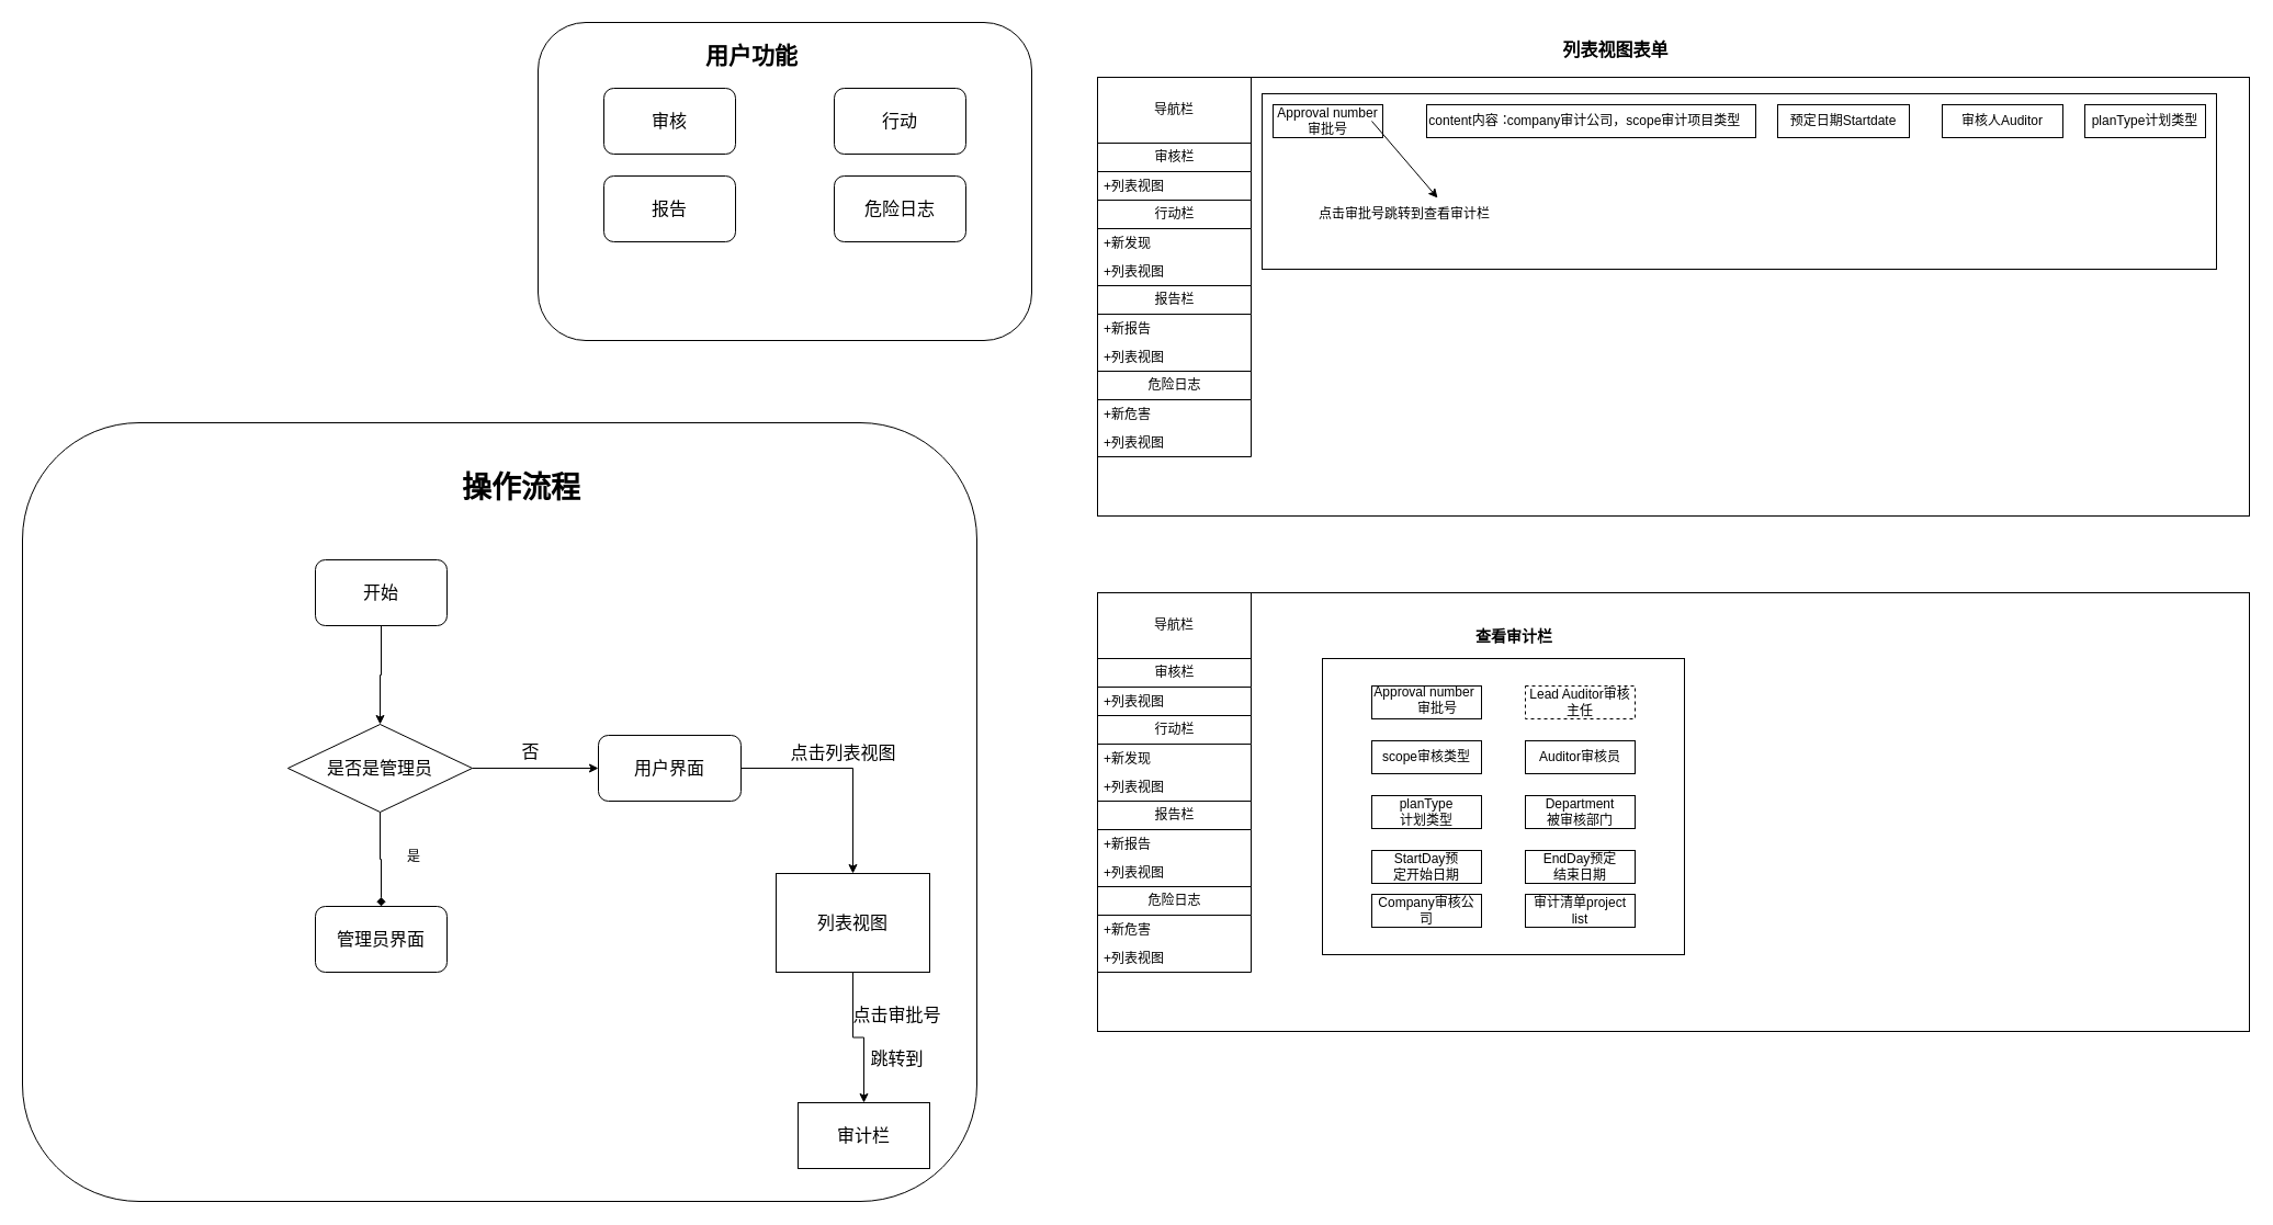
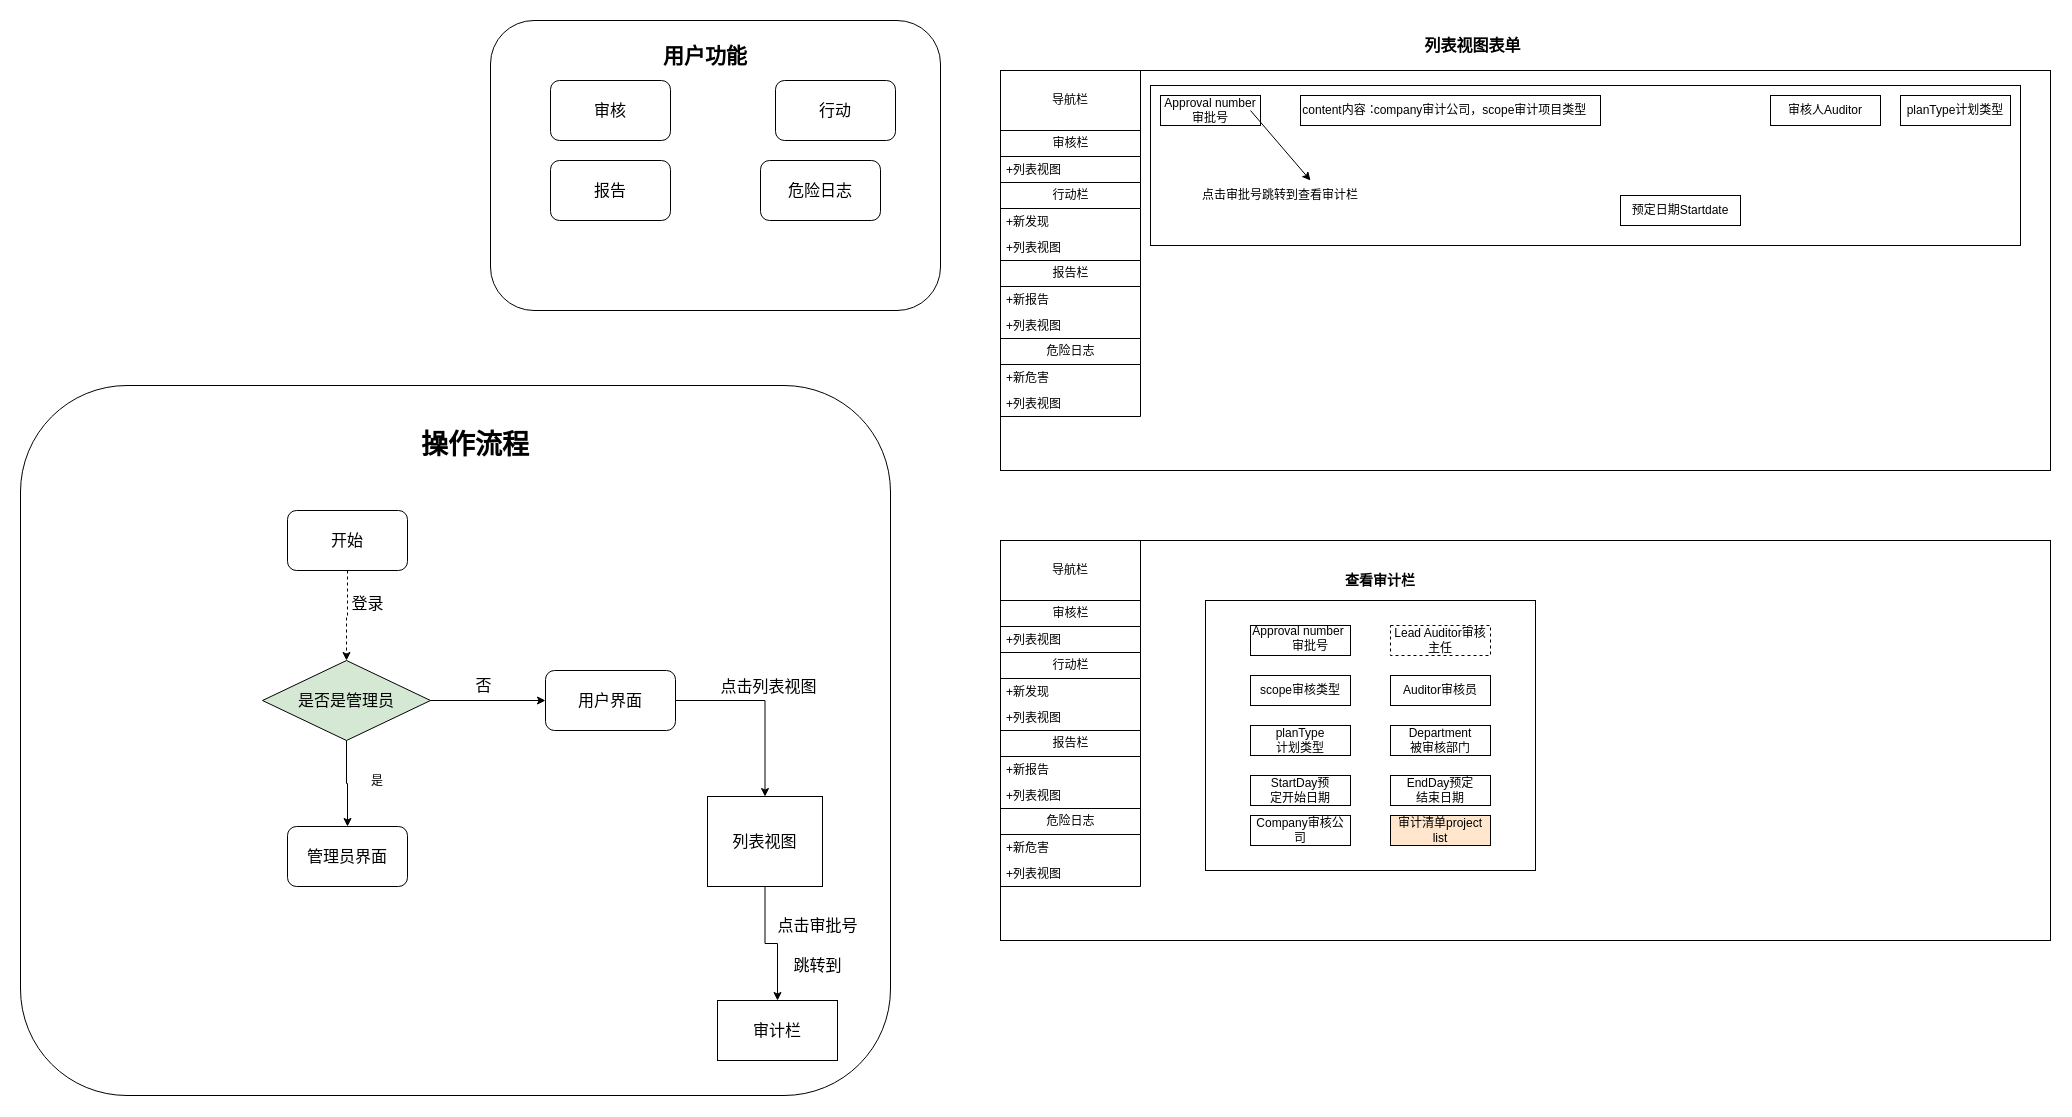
- <mxCell id="3" value="&lt;b&gt;&lt;font style=&quot;font-size: 21px;&quot;&gt;用户功能&lt;/font&gt;&lt;/b&gt;" style="text;html=1;align=center;verticalAlign=middle;whiteSpace=wrap;rounded=0;fontSize=16;" vertex="1" parent="1"><mxGeometry x="630" y="35" width="110" height="30" as="geometry" /></mxCell>
+ <mxCell id="3" value="&lt;b&gt;&lt;font style=&quot;font-size: 21px;&quot;&gt;用户功能&lt;/font&gt;&lt;/b&gt;" style="text;html=1;align=center;verticalAlign=middle;whiteSpace=wrap;rounded=0;fontSize=16;" vertex="1" parent="1"><mxGeometry x="650" y="40" width="110" height="30" as="geometry" /></mxCell>
- <mxCell id="5" value="行动" style="rounded=1;whiteSpace=wrap;html=1;fontSize=16;" vertex="1" parent="1"><mxGeometry x="760" y="80" width="120" height="60" as="geometry" /></mxCell>
+ <mxCell id="5" value="行动" style="rounded=1;whiteSpace=wrap;html=1;fontSize=16;" vertex="1" parent="1"><mxGeometry x="775" y="80" width="120" height="60" as="geometry" /></mxCell>
- <mxCell id="28" value="预定日期Startdate" style="rounded=0;whiteSpace=wrap;html=1;" vertex="1" parent="1"><mxGeometry x="1620" y="95" width="120" height="30" as="geometry" /></mxCell>
+ <mxCell id="28" value="预定日期Startdate" style="rounded=0;whiteSpace=wrap;html=1;" vertex="1" parent="1"><mxGeometry x="1620" y="195" width="120" height="30" as="geometry" /></mxCell>
+ <mxCell id="70" value="登录" style="text;html=1;align=center;verticalAlign=middle;resizable=0;points=[];autosize=1;strokeColor=none;fillColor=none;fontSize=16;" vertex="1" parent="1"><mxGeometry x="337" y="588" width="60" height="30" as="geometry" /></mxCell>
- <mxCell id="65" style="edgeStyle=orthogonalEdgeStyle;rounded=0;orthogonalLoop=1;jettySize=auto;html=1;exitX=0.5;exitY=1;exitDx=0;exitDy=0;entryX=0.5;entryY=0;entryDx=0;entryDy=0;fontSize=16;" edge="1" parent="1" source="66" target="69"><mxGeometry relative="1" as="geometry" /></mxCell>
+ <mxCell id="65" style="edgeStyle=orthogonalEdgeStyle;rounded=0;orthogonalLoop=1;jettySize=auto;html=1;exitX=0.5;exitY=1;exitDx=0;exitDy=0;entryX=0.5;entryY=0;entryDx=0;entryDy=0;fontSize=16;dashed=1;" edge="1" parent="1" source="66" target="69"><mxGeometry relative="1" as="geometry" /></mxCell>
- <mxCell id="69" value="是否是管理员" style="rhombus;whiteSpace=wrap;html=1;fontSize=16;" vertex="1" parent="1"><mxGeometry x="262" y="660" width="168" height="80" as="geometry" /></mxCell>
+ <mxCell id="69" value="是否是管理员" style="rhombus;whiteSpace=wrap;html=1;fontSize=16;fillColor=#d5e8d4;" vertex="1" parent="1"><mxGeometry x="262" y="660" width="168" height="80" as="geometry" /></mxCell>
- <mxCell id="67" style="edgeStyle=orthogonalEdgeStyle;rounded=0;orthogonalLoop=1;jettySize=auto;html=1;exitX=0.5;exitY=1;exitDx=0;exitDy=0;fontSize=16;endArrow=diamond;" edge="1" parent="1" source="69" target="77"><mxGeometry relative="1" as="geometry" /></mxCell>
+ <mxCell id="67" style="edgeStyle=orthogonalEdgeStyle;rounded=0;orthogonalLoop=1;jettySize=auto;html=1;exitX=0.5;exitY=1;exitDx=0;exitDy=0;fontSize=16;" edge="1" parent="1" source="69" target="77"><mxGeometry relative="1" as="geometry" /></mxCell>
- <mxCell id="56" value="审计清单project list" style="rounded=0;whiteSpace=wrap;html=1;" vertex="1" parent="1"><mxGeometry x="1390" y="815" width="100" height="30" as="geometry" /></mxCell>
+ <mxCell id="56" value="审计清单project list" style="rounded=0;whiteSpace=wrap;html=1;fillColor=#ffe6cc;" vertex="1" parent="1"><mxGeometry x="1390" y="815" width="100" height="30" as="geometry" /></mxCell>
- <mxCell id="74" value="&lt;font style=&quot;font-size: 16px;&quot;&gt;列表视图&lt;/font&gt;" style="rounded=0;whiteSpace=wrap;html=1;fontSize=16;" vertex="1" parent="1"><mxGeometry x="707" y="796" width="140" height="90" as="geometry" /></mxCell>
+ <mxCell id="74" value="&lt;font style=&quot;font-size: 16px;&quot;&gt;列表视图&lt;/font&gt;" style="rounded=0;whiteSpace=wrap;html=1;fontSize=16;" vertex="1" parent="1"><mxGeometry x="707" y="796" width="115" height="90" as="geometry" /></mxCell>
- <mxCell id="72" value="审计栏" style="rounded=0;whiteSpace=wrap;html=1;fontSize=16;" vertex="1" parent="1"><mxGeometry x="727" y="1005" width="120" height="60" as="geometry" /></mxCell>
+ <mxCell id="72" value="审计栏" style="rounded=0;whiteSpace=wrap;html=1;fontSize=16;" vertex="1" parent="1"><mxGeometry x="717" y="1000" width="120" height="60" as="geometry" /></mxCell>
